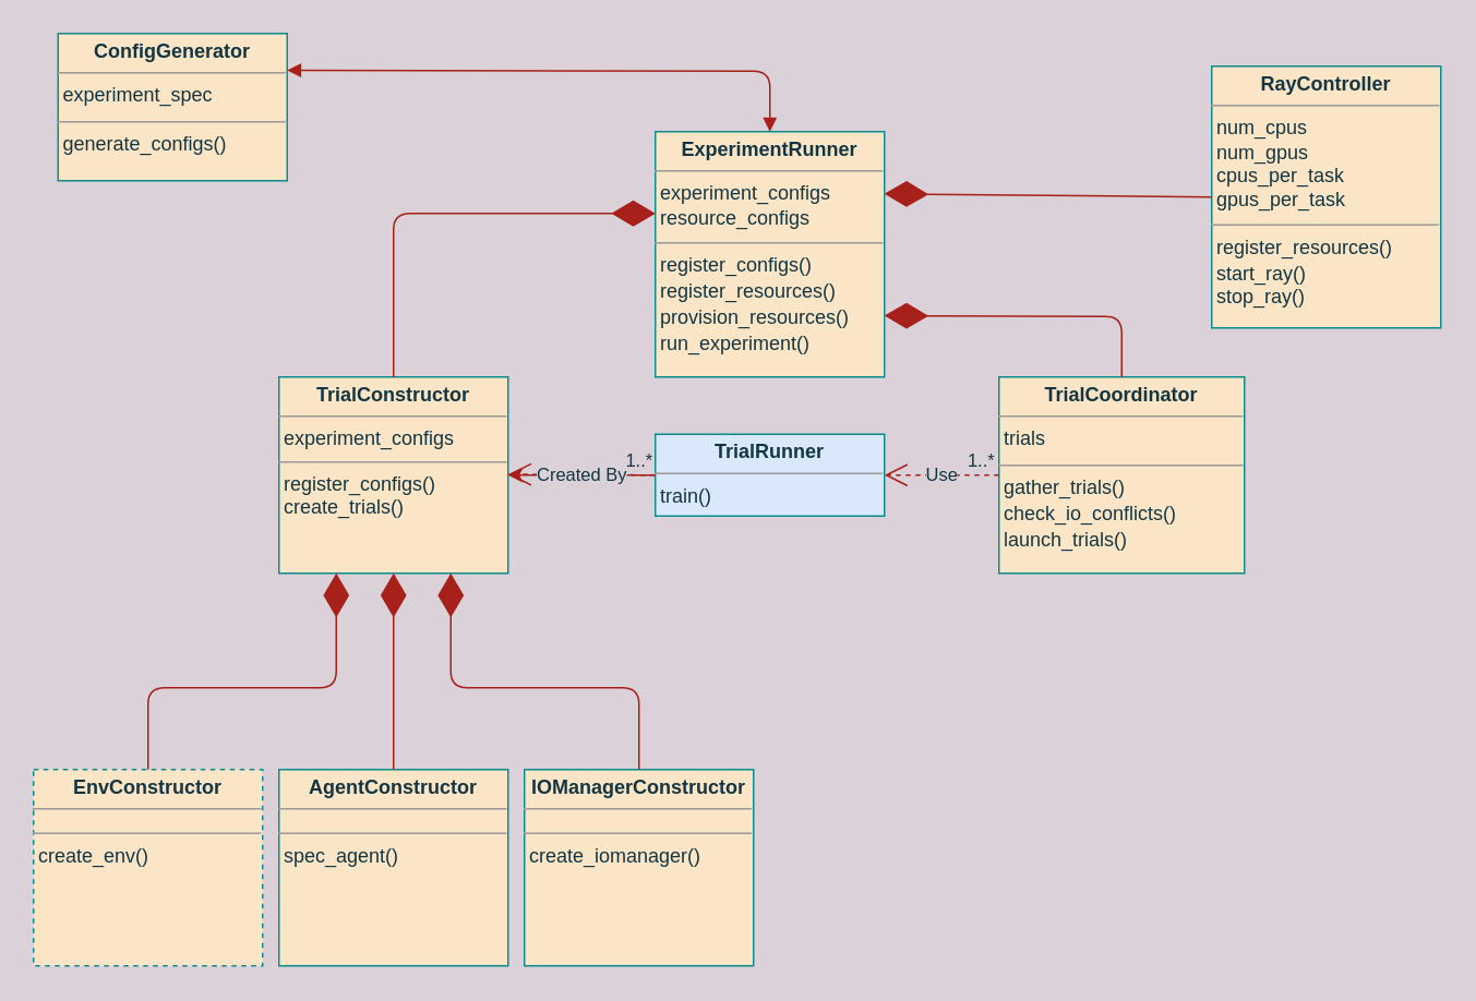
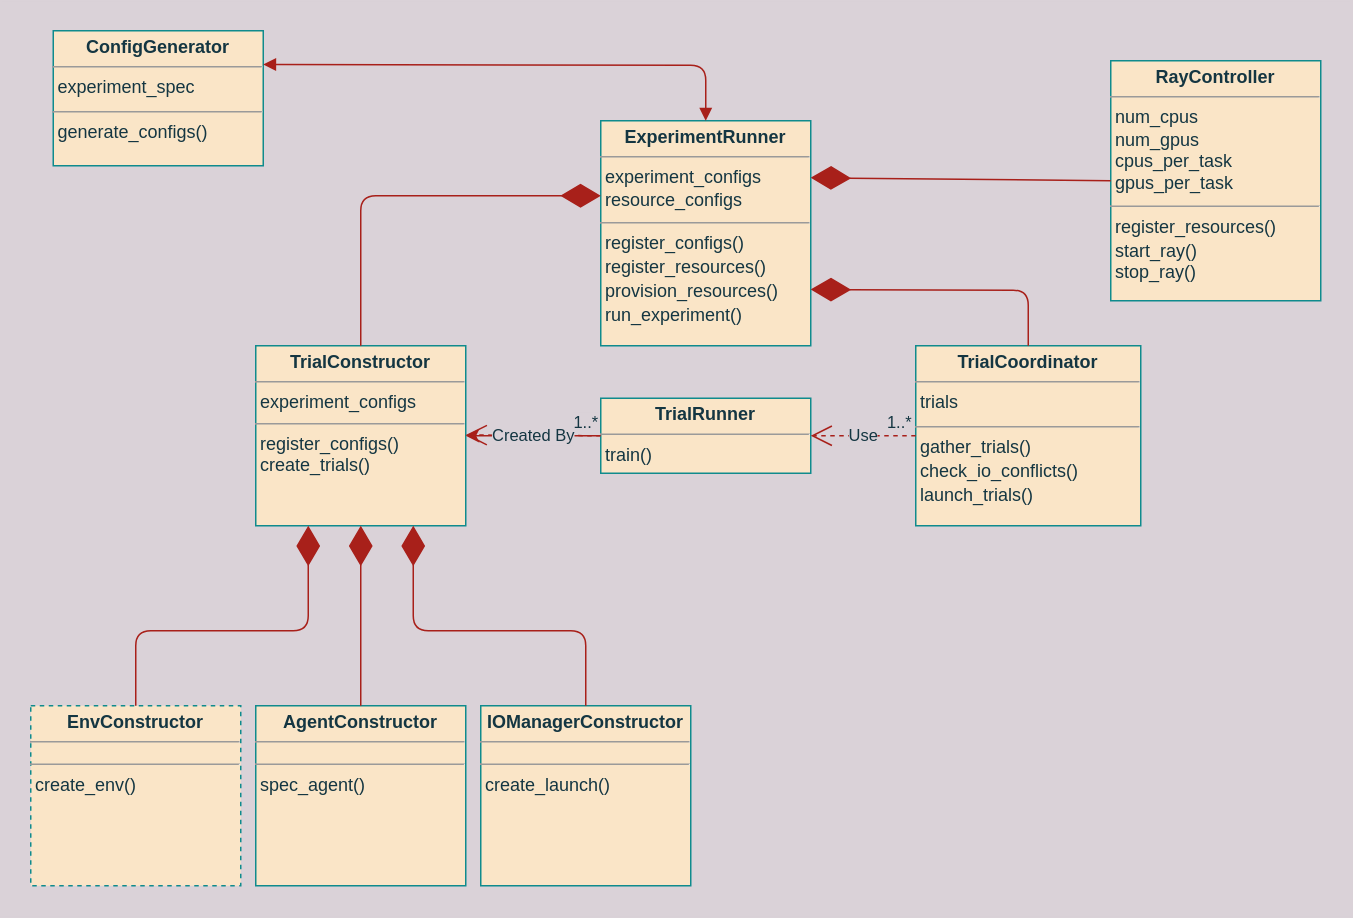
- <mxCell id="18" value="&lt;p style=&quot;margin: 0px ; margin-top: 4px ; text-align: center&quot;&gt;&lt;b&gt;TrialRunner&lt;/b&gt;&lt;/p&gt;&lt;hr size=&quot;1&quot;&gt;&lt;div style=&quot;height: 2px&quot;&gt;&amp;nbsp;train()&lt;/div&gt;" style="verticalAlign=top;align=left;overflow=fill;fontSize=12;fontFamily=Helvetica;html=1;fillColor=#dae8fc;strokeColor=#0F8B8D;fontColor=#143642;" parent="1" vertex="1"><mxGeometry x="400" y="265" width="140" height="50" as="geometry" /></mxCell>
+ <mxCell id="18" value="&lt;p style=&quot;margin: 0px ; margin-top: 4px ; text-align: center&quot;&gt;&lt;b&gt;TrialRunner&lt;/b&gt;&lt;/p&gt;&lt;hr size=&quot;1&quot;&gt;&lt;div style=&quot;height: 2px&quot;&gt;&amp;nbsp;train()&lt;/div&gt;" style="verticalAlign=top;align=left;overflow=fill;fontSize=12;fontFamily=Helvetica;html=1;fillColor=#FAE5C7;strokeColor=#0F8B8D;fontColor=#143642;" parent="1" vertex="1"><mxGeometry x="400" y="265" width="140" height="50" as="geometry" /></mxCell>
- <mxCell id="8" value="&lt;p style=&quot;margin: 0px ; margin-top: 4px ; text-align: center&quot;&gt;&lt;b&gt;IOManagerConstructor&lt;/b&gt;&lt;/p&gt;&lt;hr size=&quot;1&quot;&gt;&lt;div style=&quot;height: 2px&quot;&gt;&lt;/div&gt;&lt;hr size=&quot;1&quot;&gt;&lt;div style=&quot;height: 2px&quot;&gt;&amp;nbsp;create_iomanager()&lt;/div&gt;" style="verticalAlign=top;align=left;overflow=fill;fontSize=12;fontFamily=Helvetica;html=1;fillColor=#FAE5C7;strokeColor=#0F8B8D;fontColor=#143642;" parent="1" vertex="1"><mxGeometry x="320" y="470" width="140" height="120" as="geometry" /></mxCell>
+ <mxCell id="8" value="&lt;p style=&quot;margin: 0px ; margin-top: 4px ; text-align: center&quot;&gt;&lt;b&gt;IOManagerConstructor&lt;/b&gt;&lt;/p&gt;&lt;hr size=&quot;1&quot;&gt;&lt;div style=&quot;height: 2px&quot;&gt;&lt;/div&gt;&lt;hr size=&quot;1&quot;&gt;&lt;div style=&quot;height: 2px&quot;&gt;&amp;nbsp;create_launch()&lt;/div&gt;" style="verticalAlign=top;align=left;overflow=fill;fontSize=12;fontFamily=Helvetica;html=1;fillColor=#FAE5C7;strokeColor=#0F8B8D;fontColor=#143642;" parent="1" vertex="1"><mxGeometry x="320" y="470" width="140" height="120" as="geometry" /></mxCell>
